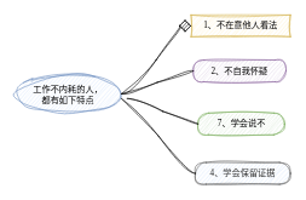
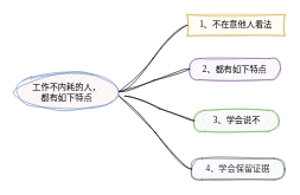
- <mxCell id="4" value="" style="edgeStyle=entityRelationEdgeStyle;startArrow=none;endArrow=diamond;segment=10;curved=1;sourcePerimeterSpacing=0;targetPerimeterSpacing=0;rounded=0;sketch=1;hachureGap=4;jiggle=2;curveFitting=1;fontFamily=Architects Daughter;fontSource=https%3A%2F%2Ffonts.googleapis.com%2Fcss%3Ffamily%3DArchitects%2BDaughter;fontSize=16;startSize=14;endSize=14;exitX=1;exitY=0.5;exitDx=0;exitDy=0;" edge="1" parent="1" source="2" target="3"><mxGeometry relative="1" as="geometry"><mxPoint x="163" y="55" as="sourcePoint" /></mxGeometry></mxCell>
+ <mxCell id="4" value="" style="edgeStyle=entityRelationEdgeStyle;startArrow=none;endArrow=none;segment=10;curved=1;sourcePerimeterSpacing=0;targetPerimeterSpacing=0;rounded=0;sketch=1;hachureGap=4;jiggle=2;curveFitting=1;fontFamily=Architects Daughter;fontSource=https%3A%2F%2Ffonts.googleapis.com%2Fcss%3Ffamily%3DArchitects%2BDaughter;fontSize=16;startSize=14;endSize=14;exitX=1;exitY=0.5;exitDx=0;exitDy=0;" edge="1" parent="1" source="2" target="3"><mxGeometry relative="1" as="geometry"><mxPoint x="163" y="55" as="sourcePoint" /></mxGeometry></mxCell>
- <mxCell id="5" value="2、不自我怀疑" style="whiteSpace=wrap;html=1;rounded=1;arcSize=50;align=center;verticalAlign=middle;strokeWidth=1;autosize=1;spacing=4;treeFolding=1;treeMoving=1;newEdgeStyle={&quot;edgeStyle&quot;:&quot;entityRelationEdgeStyle&quot;,&quot;startArrow&quot;:&quot;none&quot;,&quot;endArrow&quot;:&quot;none&quot;,&quot;segment&quot;:10,&quot;curved&quot;:1,&quot;sourcePerimeterSpacing&quot;:0,&quot;targetPerimeterSpacing&quot;:0};sketch=1;hachureGap=4;jiggle=2;curveFitting=1;fontFamily=Architects Daughter;fontSource=https%3A%2F%2Ffonts.googleapis.com%2Fcss%3Ffamily%3DArchitects%2BDaughter;fillColor=#e1d5e7;strokeColor=#9673a6;" vertex="1" parent="1"><mxGeometry x="266" y="82" width="128" height="30" as="geometry" /></mxCell>
+ <mxCell id="5" value="2、都有如下特点" style="whiteSpace=wrap;html=1;rounded=1;arcSize=50;align=center;verticalAlign=middle;strokeWidth=1;autosize=1;spacing=4;treeFolding=1;treeMoving=1;newEdgeStyle={&quot;edgeStyle&quot;:&quot;entityRelationEdgeStyle&quot;,&quot;startArrow&quot;:&quot;none&quot;,&quot;endArrow&quot;:&quot;none&quot;,&quot;segment&quot;:10,&quot;curved&quot;:1,&quot;sourcePerimeterSpacing&quot;:0,&quot;targetPerimeterSpacing&quot;:0};sketch=1;hachureGap=4;jiggle=2;curveFitting=1;fontFamily=Architects Daughter;fontSource=https%3A%2F%2Ffonts.googleapis.com%2Fcss%3Ffamily%3DArchitects%2BDaughter;fillColor=#e1d5e7;strokeColor=#9673a6;" vertex="1" parent="1"><mxGeometry x="266" y="82" width="128" height="30" as="geometry" /></mxCell>
- <mxCell id="2" value="工作不内耗的人，&lt;div&gt;都有如下特点&lt;/div&gt;" style="ellipse;whiteSpace=wrap;html=1;align=center;newEdgeStyle={&quot;edgeStyle&quot;:&quot;entityRelationEdgeStyle&quot;,&quot;startArrow&quot;:&quot;none&quot;,&quot;endArrow&quot;:&quot;none&quot;,&quot;segment&quot;:10,&quot;curved&quot;:1,&quot;sourcePerimeterSpacing&quot;:0,&quot;targetPerimeterSpacing&quot;:0};treeFolding=1;treeMoving=1;sketch=1;hachureGap=4;jiggle=2;curveFitting=1;fontFamily=Architects Daughter;fontSource=https%3A%2F%2Ffonts.googleapis.com%2Fcss%3Ffamily%3DArchitects%2BDaughter;fillColor=#dae8fc;strokeColor=#6c8ebf;" vertex="1" parent="1"><mxGeometry x="20" y="102" width="147" height="53" as="geometry" /></mxCell>
+ <mxCell id="2" value="工作不内耗的人，&lt;div&gt;都有如下特点&lt;/div&gt;" style="ellipse;whiteSpace=wrap;html=1;align=center;newEdgeStyle={&quot;edgeStyle&quot;:&quot;entityRelationEdgeStyle&quot;,&quot;startArrow&quot;:&quot;none&quot;,&quot;endArrow&quot;:&quot;none&quot;,&quot;segment&quot;:10,&quot;curved&quot;:1,&quot;sourcePerimeterSpacing&quot;:0,&quot;targetPerimeterSpacing&quot;:0};treeFolding=1;treeMoving=1;sketch=1;hachureGap=4;jiggle=2;curveFitting=1;fontFamily=Architects Daughter;fontSource=https%3A%2F%2Ffonts.googleapis.com%2Fcss%3Ffamily%3DArchitects%2BDaughter;fillColor=#f8cecc;strokeColor=#6c8ebf;" vertex="1" parent="1"><mxGeometry x="20" y="102" width="147" height="53" as="geometry" /></mxCell>
- <mxCell id="7" value="7、学会说不" style="whiteSpace=wrap;html=1;rounded=1;arcSize=50;align=center;verticalAlign=middle;strokeWidth=1;autosize=1;spacing=4;treeFolding=1;treeMoving=1;newEdgeStyle={&quot;edgeStyle&quot;:&quot;entityRelationEdgeStyle&quot;,&quot;startArrow&quot;:&quot;none&quot;,&quot;endArrow&quot;:&quot;none&quot;,&quot;segment&quot;:10,&quot;curved&quot;:1,&quot;sourcePerimeterSpacing&quot;:0,&quot;targetPerimeterSpacing&quot;:0};sketch=1;hachureGap=4;jiggle=2;curveFitting=1;fontFamily=Architects Daughter;fontSource=https%3A%2F%2Ffonts.googleapis.com%2Fcss%3Ffamily%3DArchitects%2BDaughter;fillColor=#d5e8d4;strokeColor=#82b366;" vertex="1" parent="1"><mxGeometry x="272.5" y="155" width="119.5" height="30" as="geometry" /></mxCell>
+ <mxCell id="7" value="3、学会说不" style="whiteSpace=wrap;html=1;rounded=1;arcSize=50;align=center;verticalAlign=middle;strokeWidth=1;autosize=1;spacing=4;treeFolding=1;treeMoving=1;newEdgeStyle={&quot;edgeStyle&quot;:&quot;entityRelationEdgeStyle&quot;,&quot;startArrow&quot;:&quot;none&quot;,&quot;endArrow&quot;:&quot;none&quot;,&quot;segment&quot;:10,&quot;curved&quot;:1,&quot;sourcePerimeterSpacing&quot;:0,&quot;targetPerimeterSpacing&quot;:0};sketch=1;hachureGap=4;jiggle=2;curveFitting=1;fontFamily=Architects Daughter;fontSource=https%3A%2F%2Ffonts.googleapis.com%2Fcss%3Ffamily%3DArchitects%2BDaughter;fillColor=#d5e8d4;strokeColor=#82b366;" vertex="1" parent="1"><mxGeometry x="272.5" y="155" width="119.5" height="30" as="geometry" /></mxCell>
